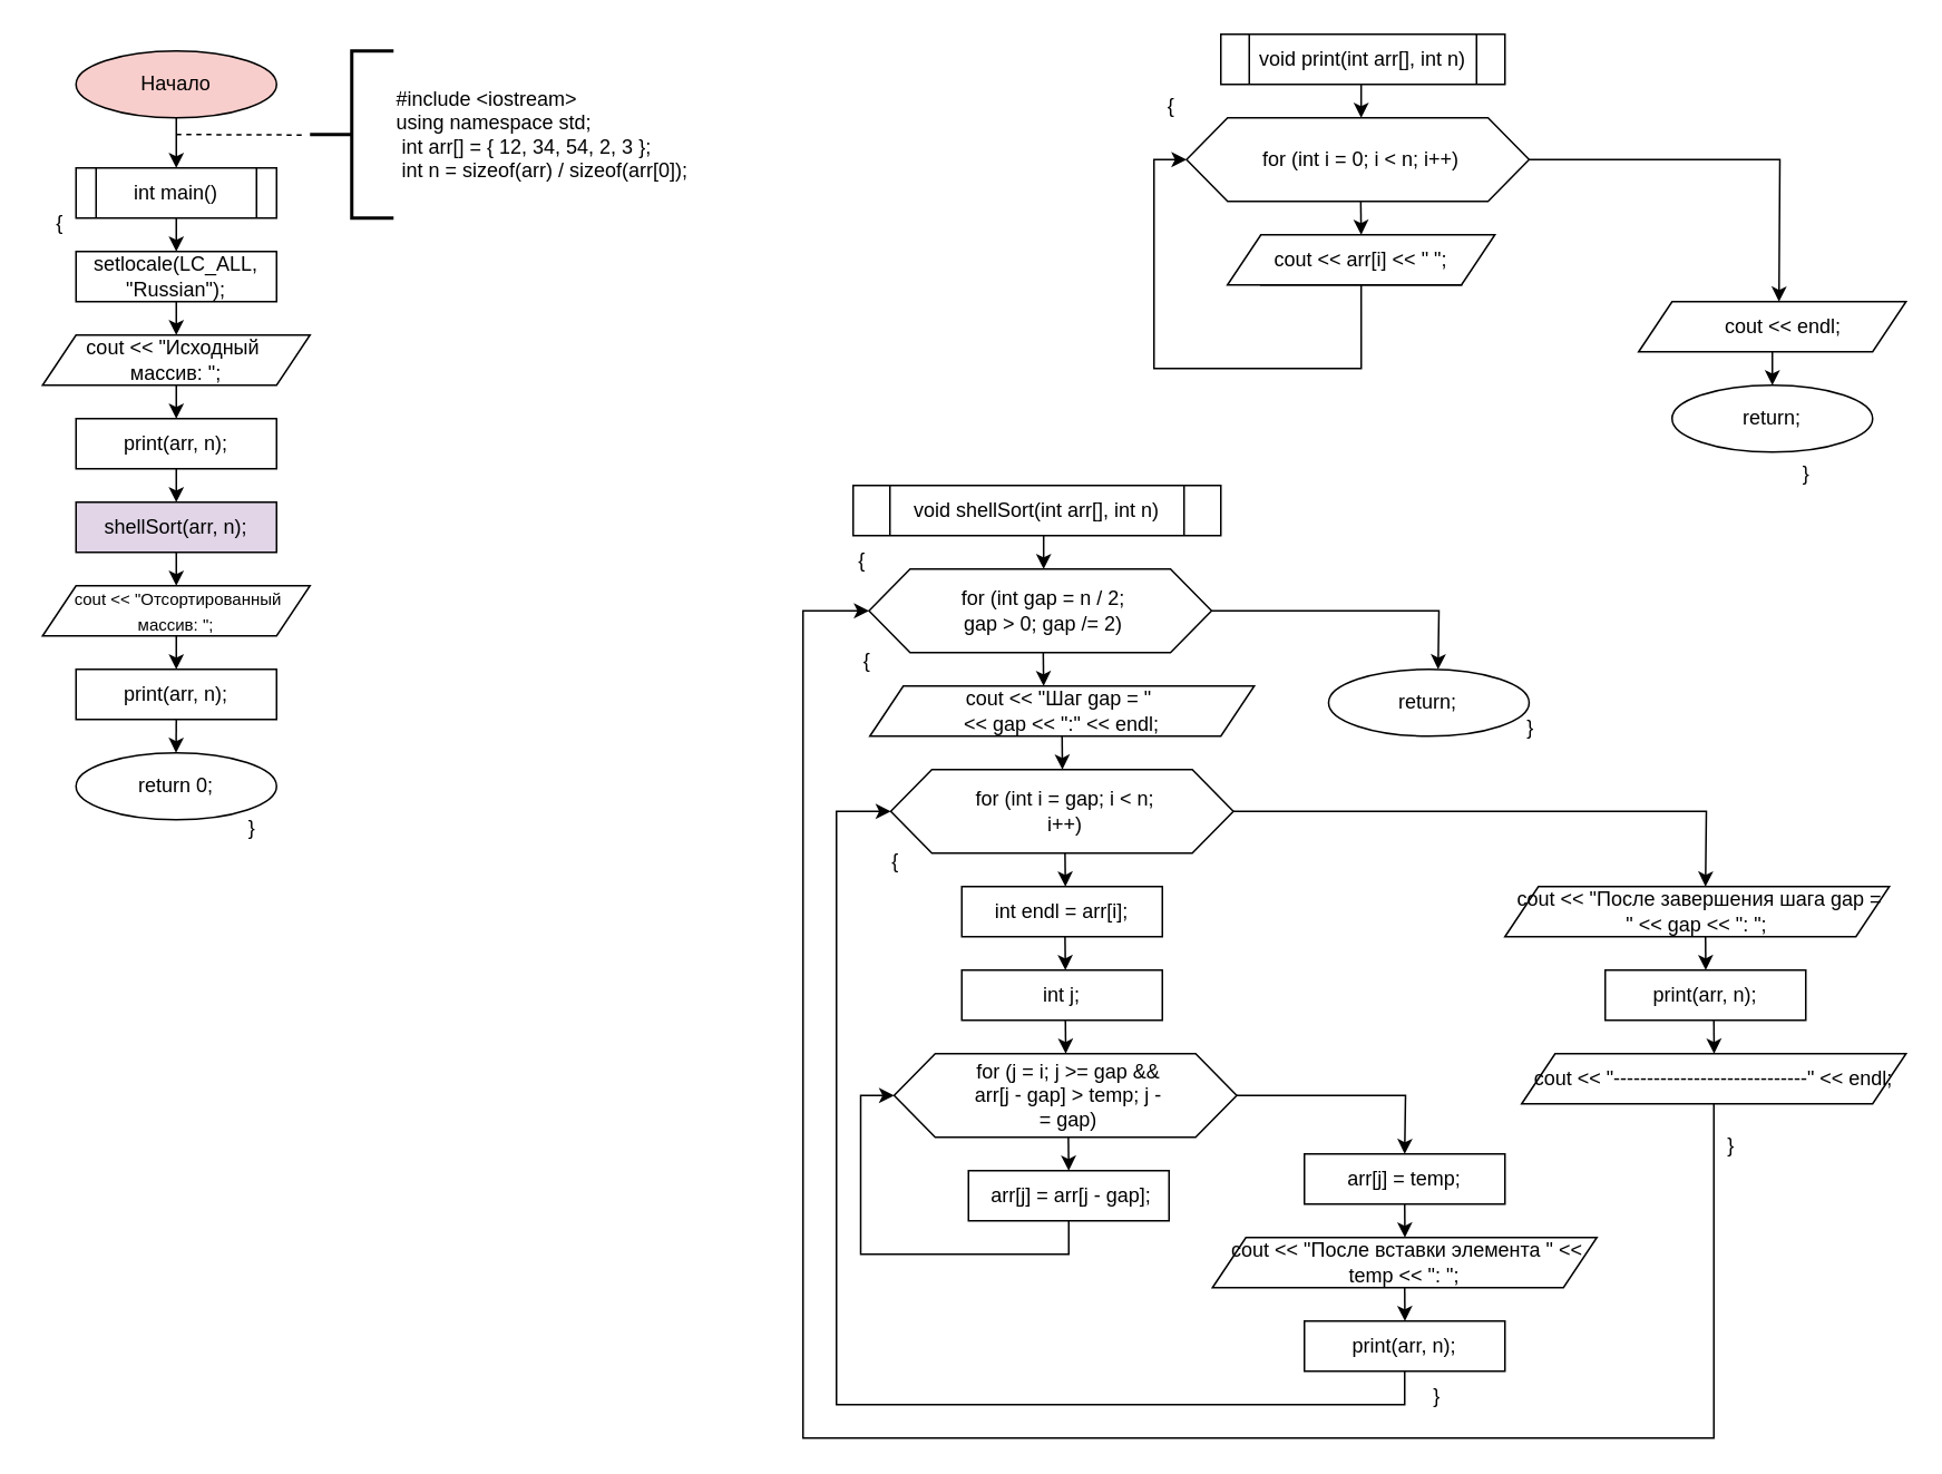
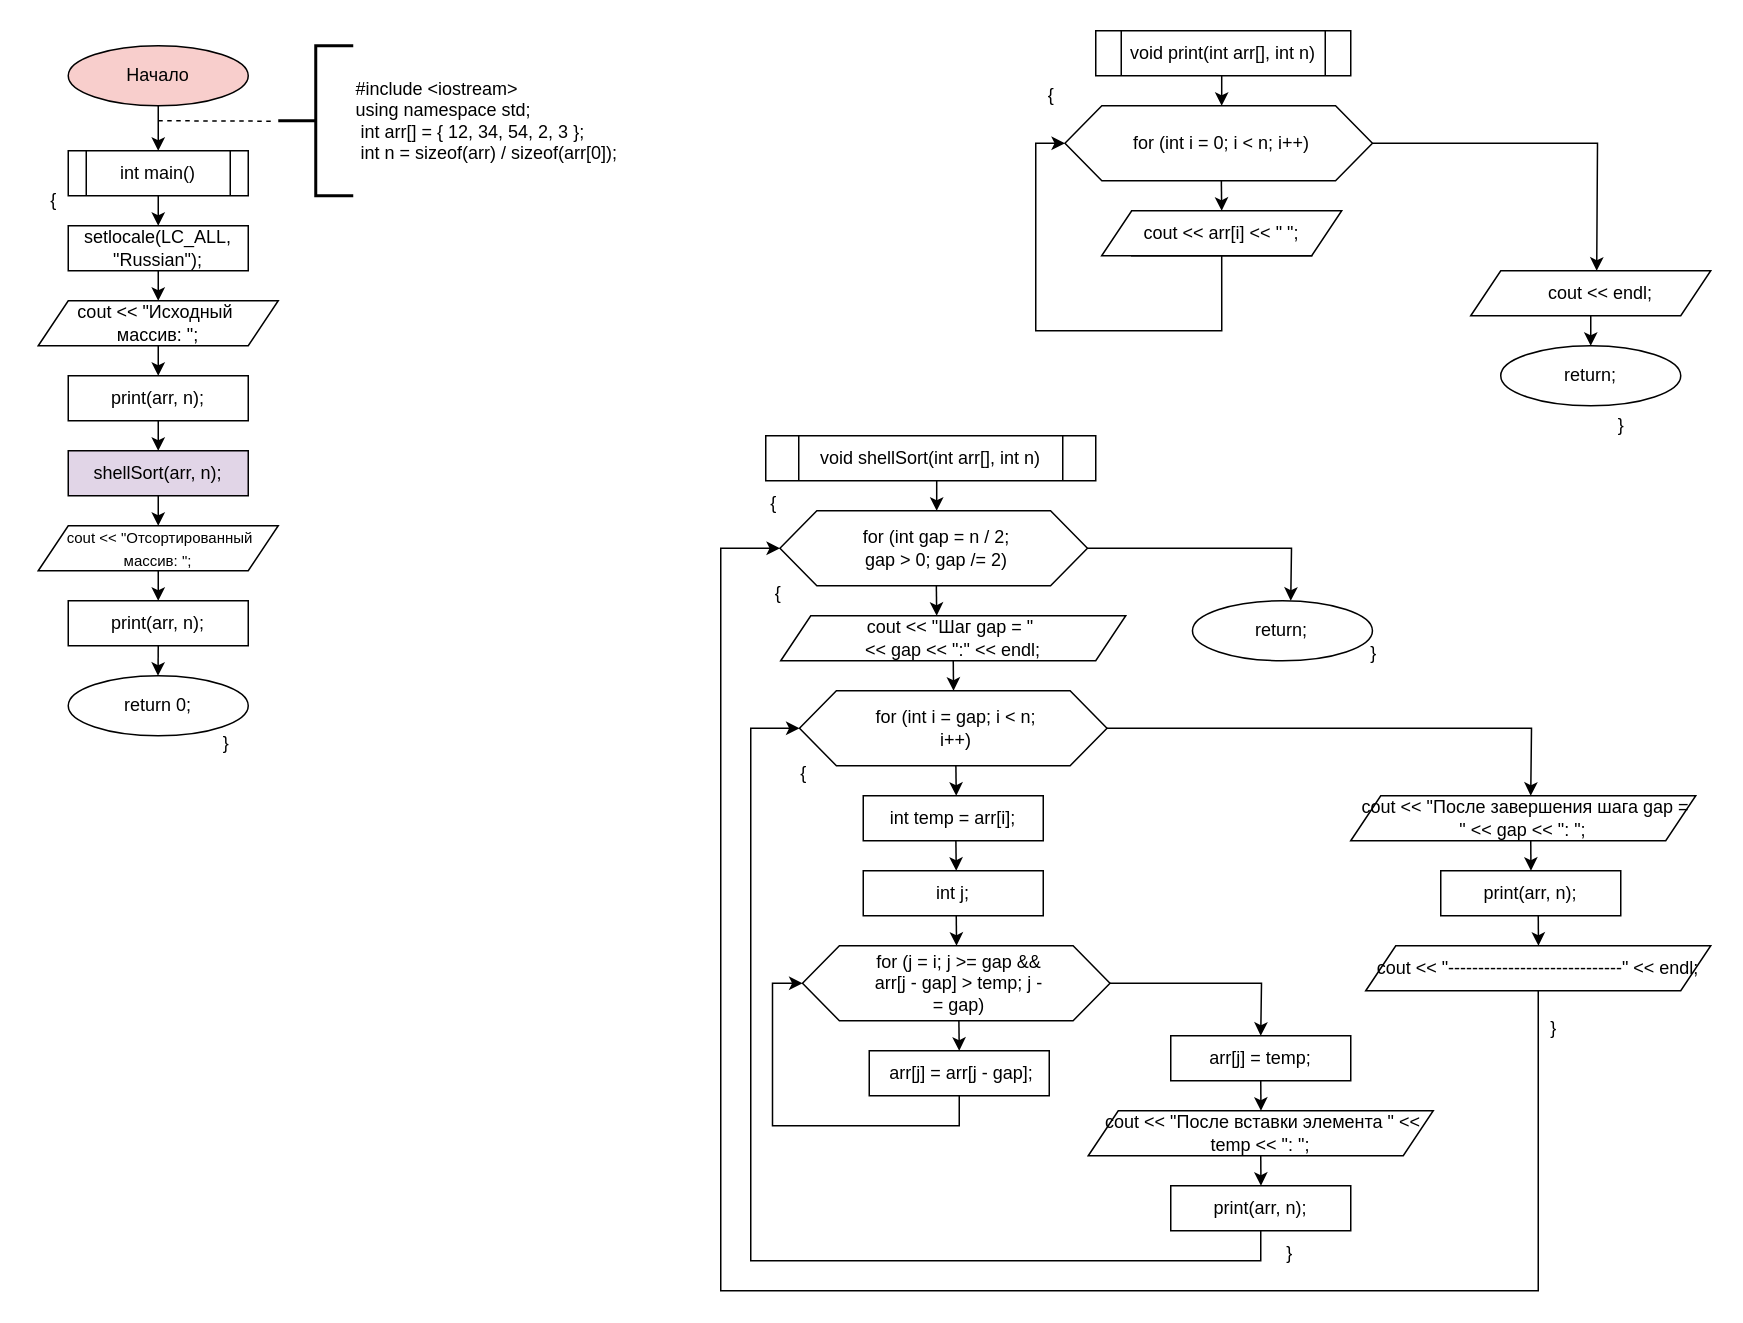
- <mxCell id="49" value="int endl = arr[i];" style="rounded=0;whiteSpace=wrap;html=1;" parent="1" vertex="1"><mxGeometry x="575" y="530" width="120" height="30" as="geometry" /></mxCell>
+ <mxCell id="49" value="int temp = arr[i];" style="rounded=0;whiteSpace=wrap;html=1;" parent="1" vertex="1"><mxGeometry x="575" y="530" width="120" height="30" as="geometry" /></mxCell>
